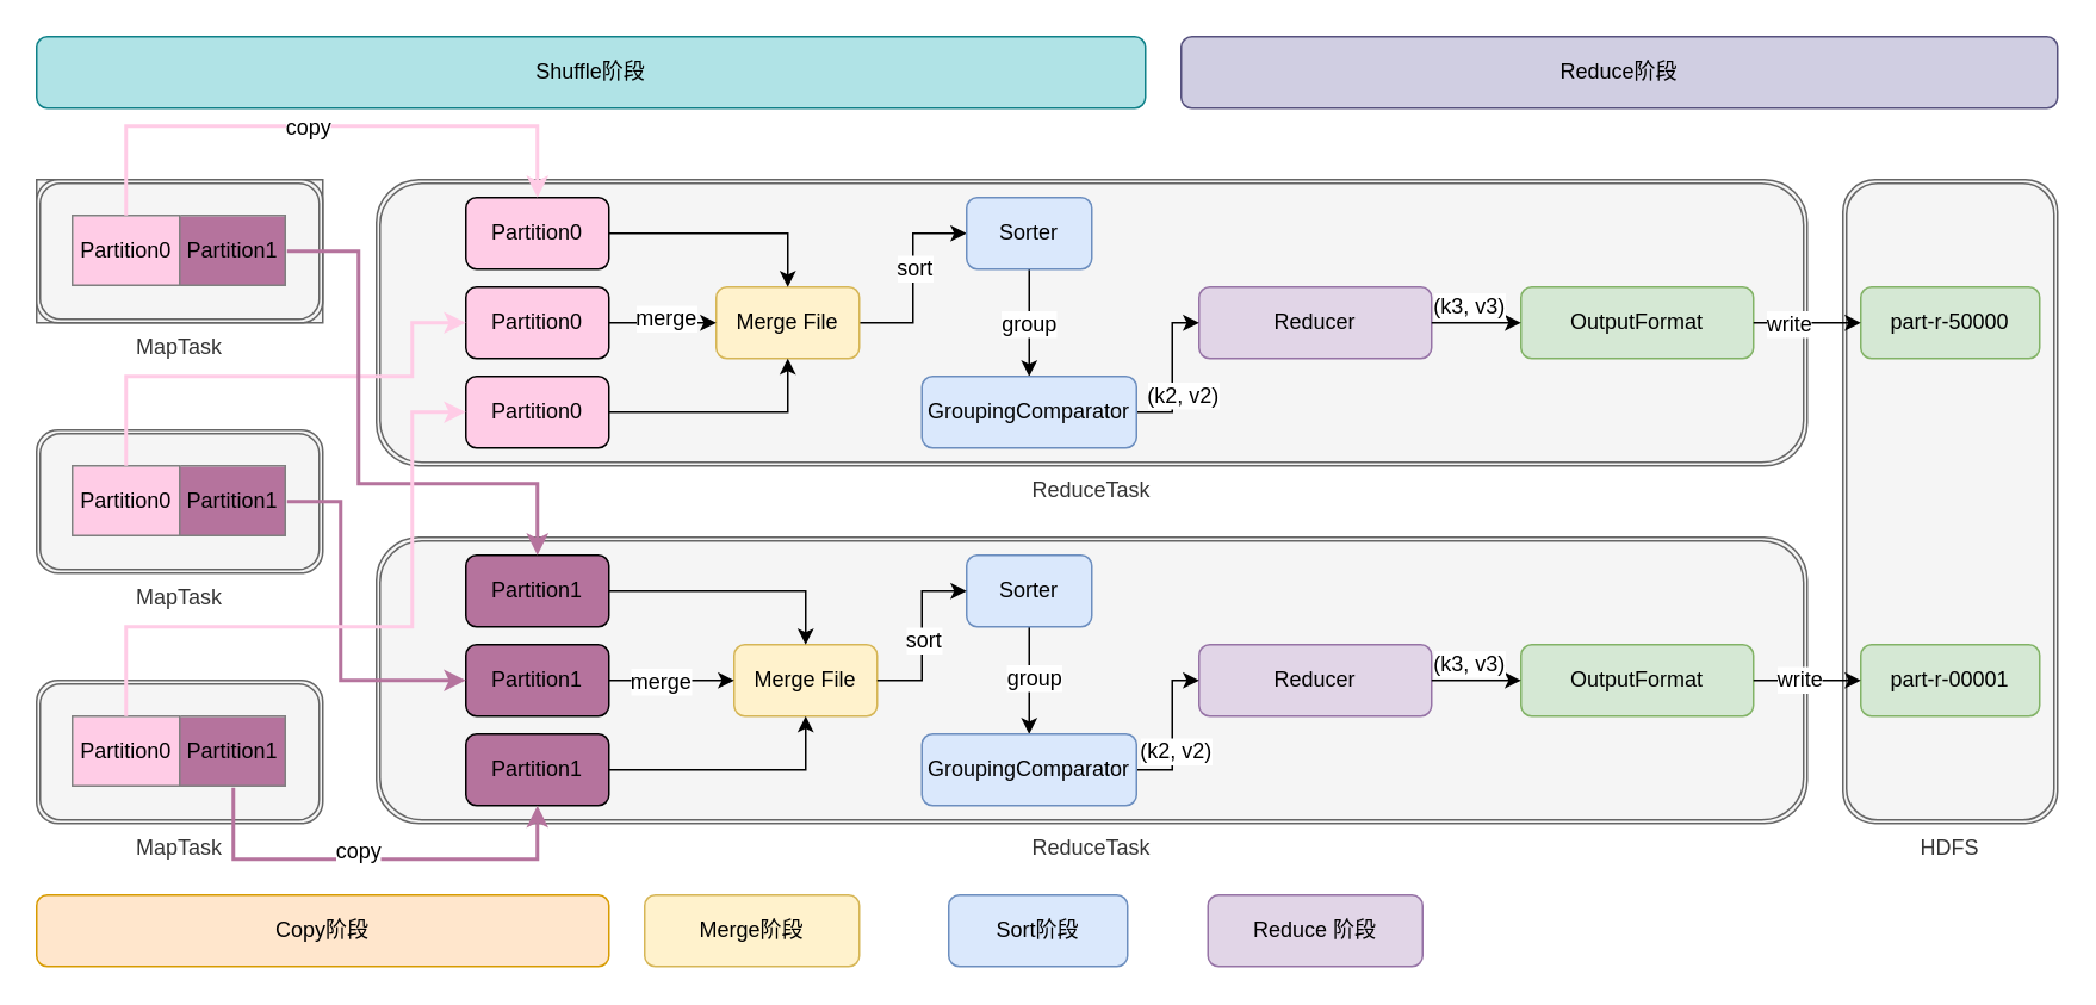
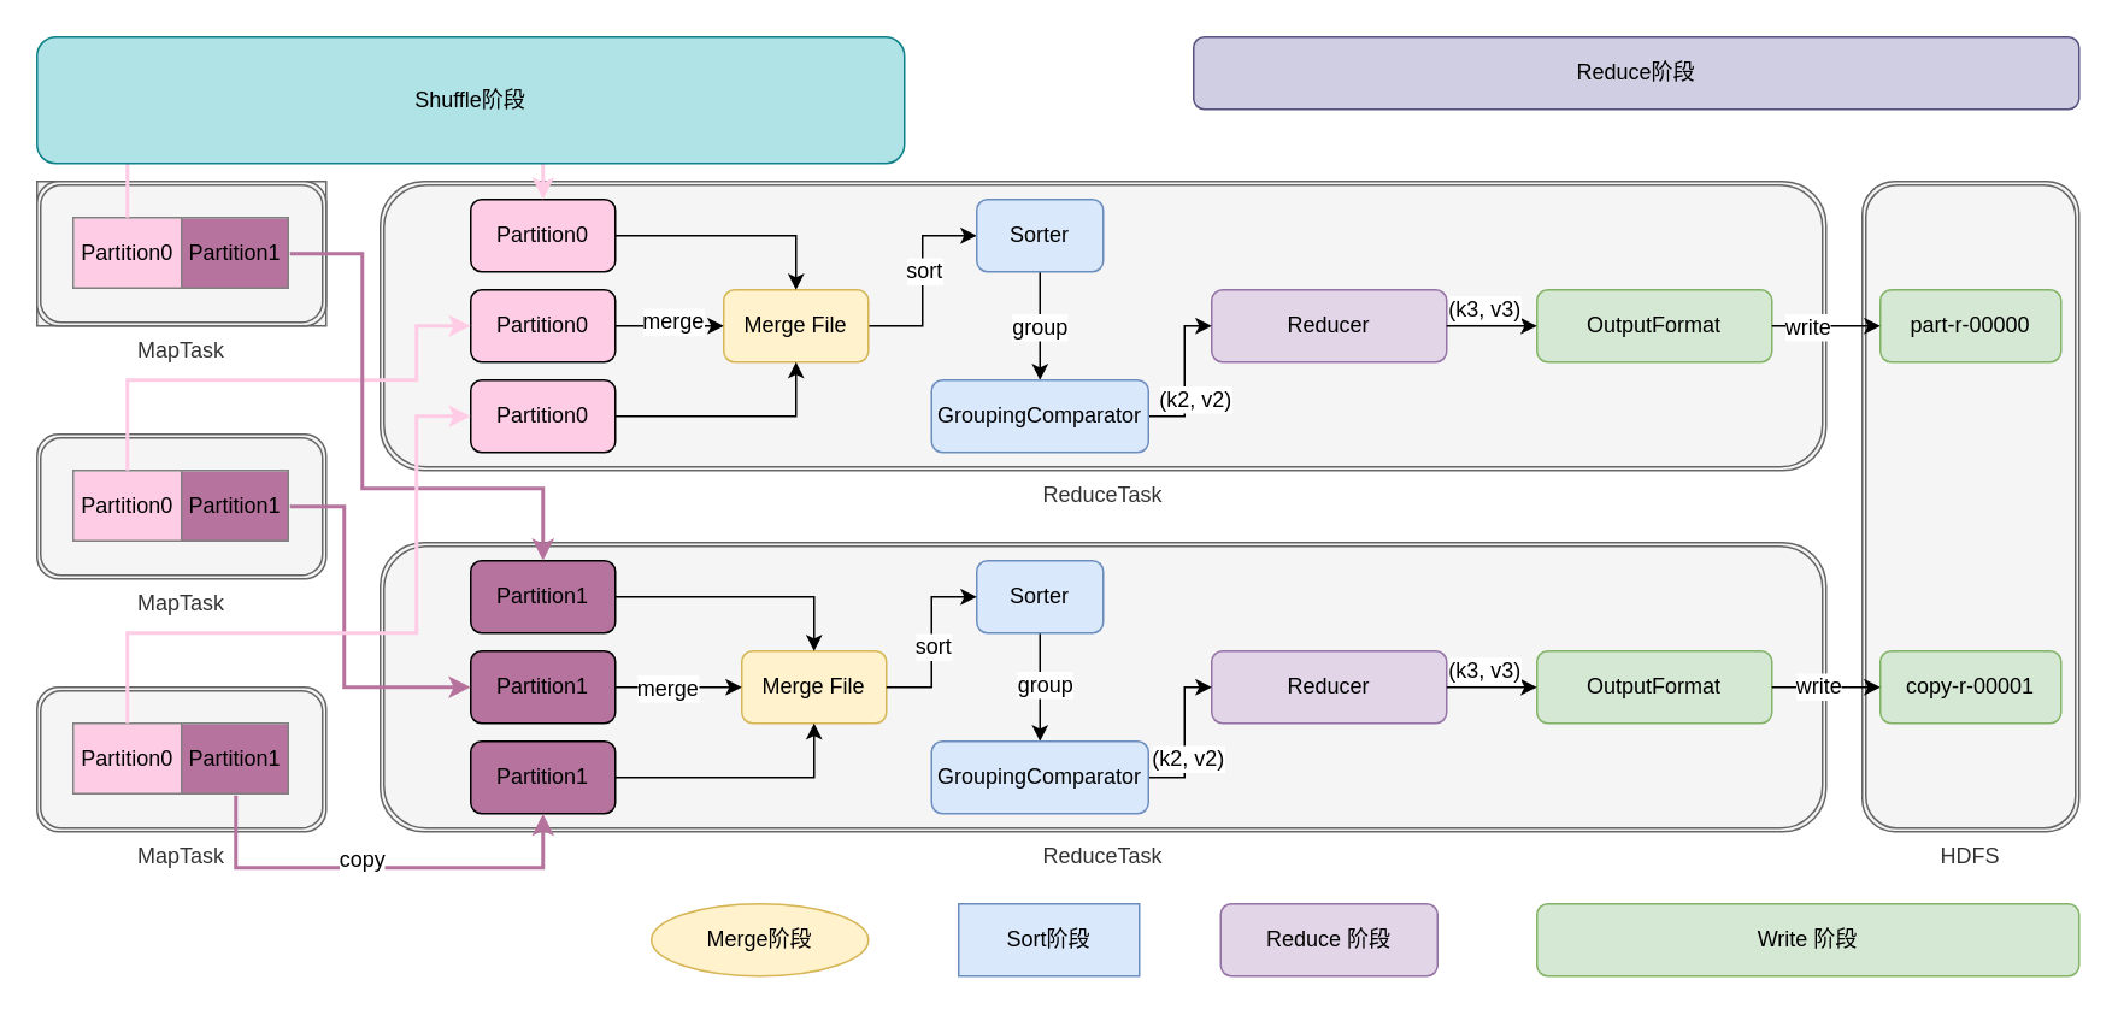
- <mxCell id="67" value="Shuffle阶段" style="rounded=1;whiteSpace=wrap;html=1;fillColor=#b0e3e6;strokeColor=#0e8088;" vertex="1" parent="1"><mxGeometry x="20" y="20" width="620" height="40" as="geometry" /></mxCell>
+ <mxCell id="67" value="Shuffle阶段" style="rounded=1;whiteSpace=wrap;html=1;fillColor=#b0e3e6;strokeColor=#0e8088;" vertex="1" parent="1"><mxGeometry x="20" y="20" width="480" height="70" as="geometry" /></mxCell>
- <mxCell id="14" value="part-r-50000" style="rounded=1;whiteSpace=wrap;html=1;fillColor=#d5e8d4;strokeColor=#82b366;" parent="1" vertex="1"><mxGeometry x="1040" y="160" width="100" height="40" as="geometry" /></mxCell>
+ <mxCell id="14" value="part-r-00000" style="rounded=1;whiteSpace=wrap;html=1;fillColor=#d5e8d4;strokeColor=#82b366;" parent="1" vertex="1"><mxGeometry x="1040" y="160" width="100" height="40" as="geometry" /></mxCell>
- <mxCell id="15" value="part-r-00001" style="rounded=1;whiteSpace=wrap;html=1;fillColor=#d5e8d4;strokeColor=#82b366;" parent="1" vertex="1"><mxGeometry x="1040" y="360" width="100" height="40" as="geometry" /></mxCell>
+ <mxCell id="15" value="copy-r-00001" style="rounded=1;whiteSpace=wrap;html=1;fillColor=#d5e8d4;strokeColor=#82b366;" parent="1" vertex="1"><mxGeometry x="1040" y="360" width="100" height="40" as="geometry" /></mxCell>
- <mxCell id="9" value="Copy阶段" style="rounded=1;whiteSpace=wrap;html=1;fillColor=#ffe6cc;strokeColor=#d79b00;" parent="1" vertex="1"><mxGeometry x="20" y="500" width="320" height="40" as="geometry" /></mxCell>
- <mxCell id="10" value="Merge阶段" style="rounded=1;whiteSpace=wrap;html=1;fillColor=#fff2cc;strokeColor=#d6b656;" parent="1" vertex="1"><mxGeometry x="360" y="500" width="120" height="40" as="geometry" /></mxCell>
+ <mxCell id="10" value="Merge阶段" style="ellipse;whiteSpace=wrap;html=1;fillColor=#fff2cc;strokeColor=#d6b656;" parent="1" vertex="1"><mxGeometry x="360" y="500" width="120" height="40" as="geometry" /></mxCell>
- <mxCell id="11" value="Sort阶段" style="rounded=1;whiteSpace=wrap;html=1;fillColor=#dae8fc;strokeColor=#6c8ebf;" parent="1" vertex="1"><mxGeometry x="530" y="500" width="100" height="40" as="geometry" /></mxCell>
+ <mxCell id="11" value="Sort阶段" style="whiteSpace=wrap;html=1;fillColor=#dae8fc;strokeColor=#6c8ebf;rounded=0;" parent="1" vertex="1"><mxGeometry x="530" y="500" width="100" height="40" as="geometry" /></mxCell>
+ <mxCell id="16" value="Write 阶段" style="rounded=1;whiteSpace=wrap;html=1;fillColor=#d5e8d4;strokeColor=#82b366;" parent="1" vertex="1"><mxGeometry x="850" y="500" width="300" height="40" as="geometry" /></mxCell>
